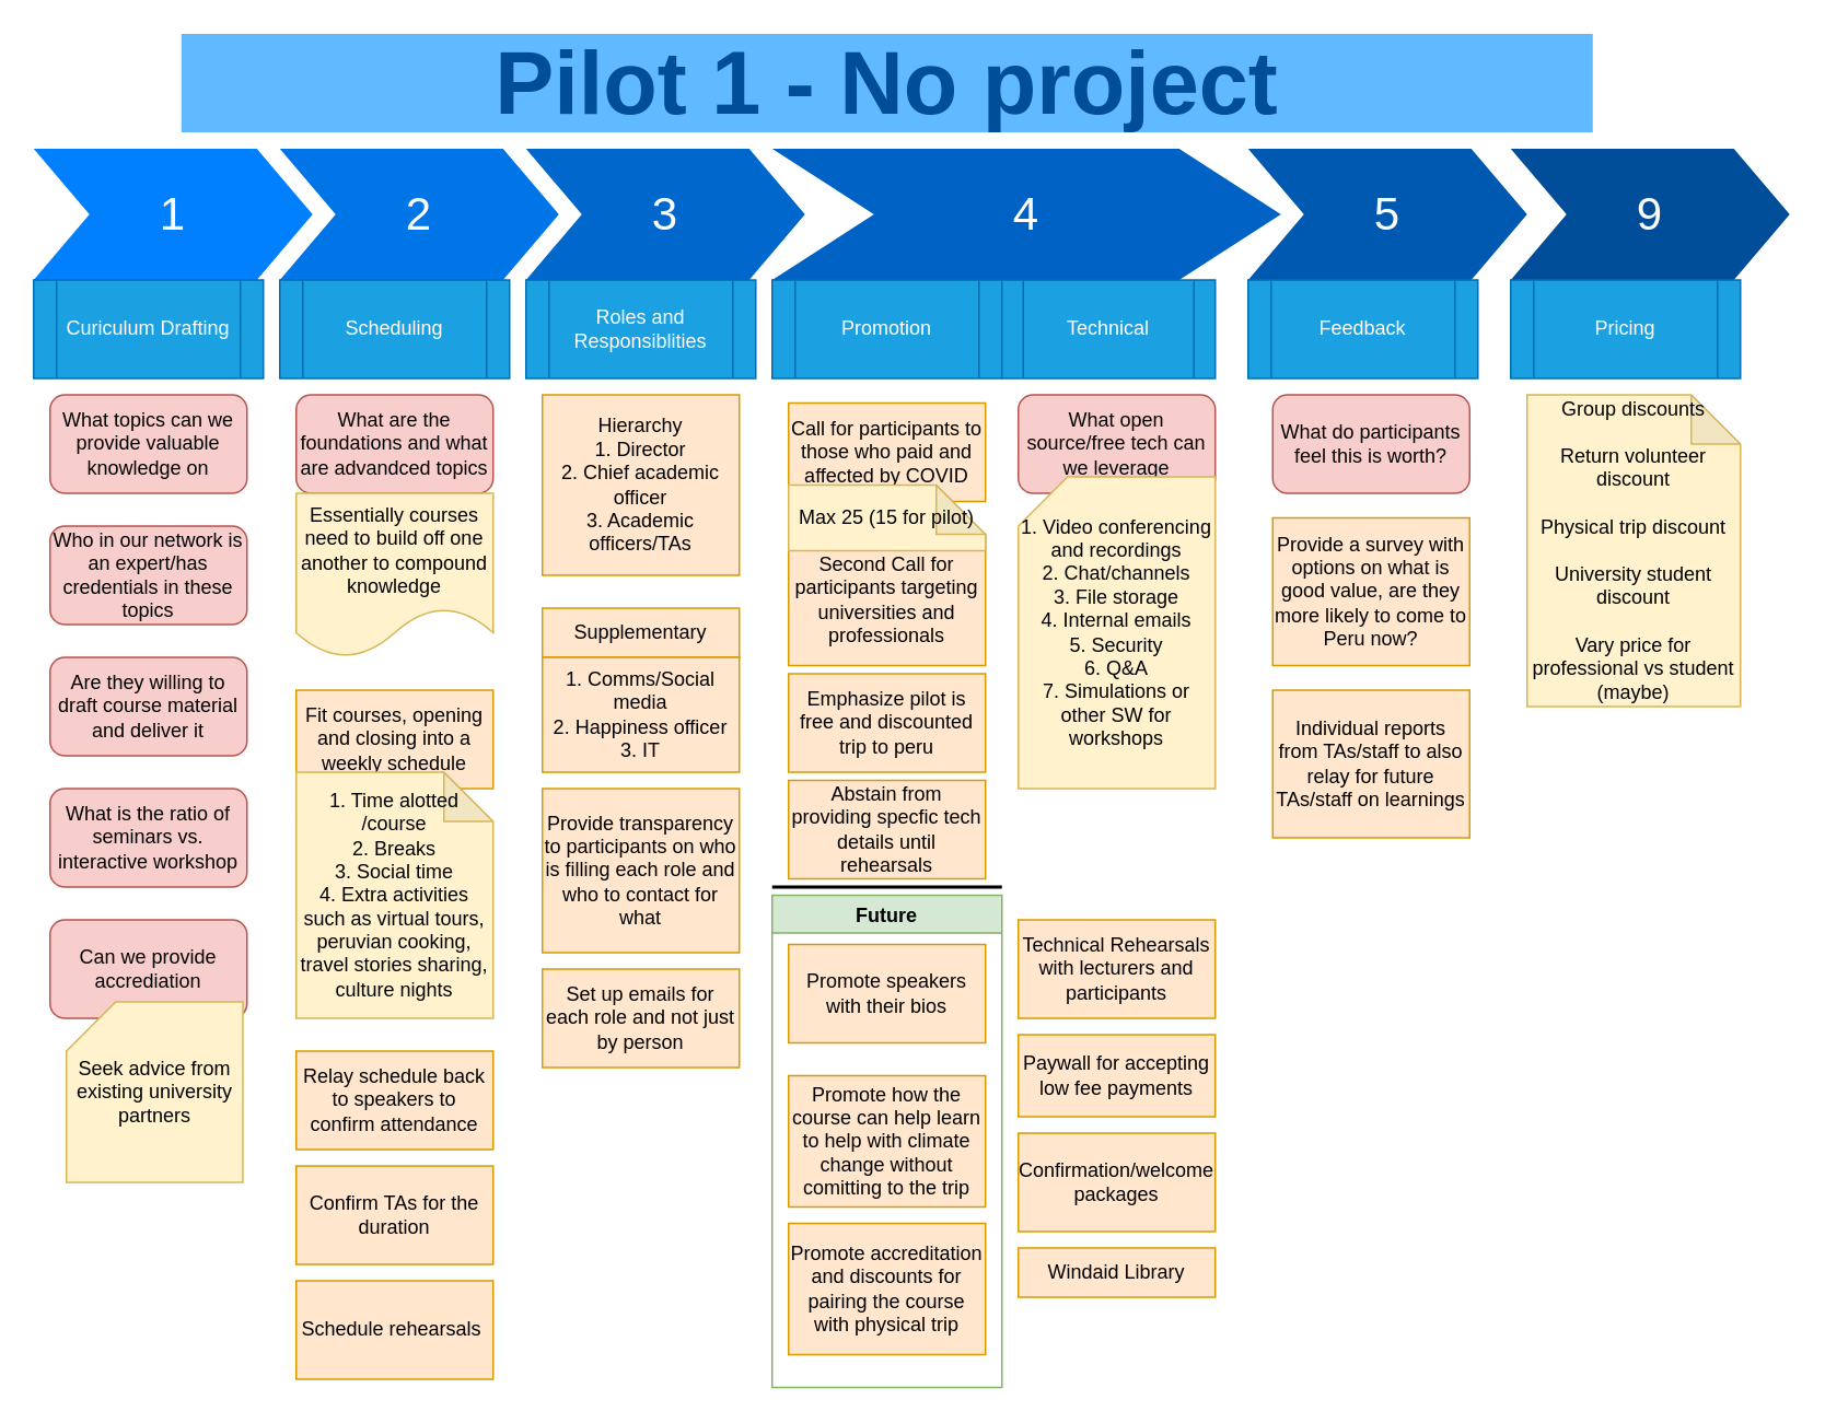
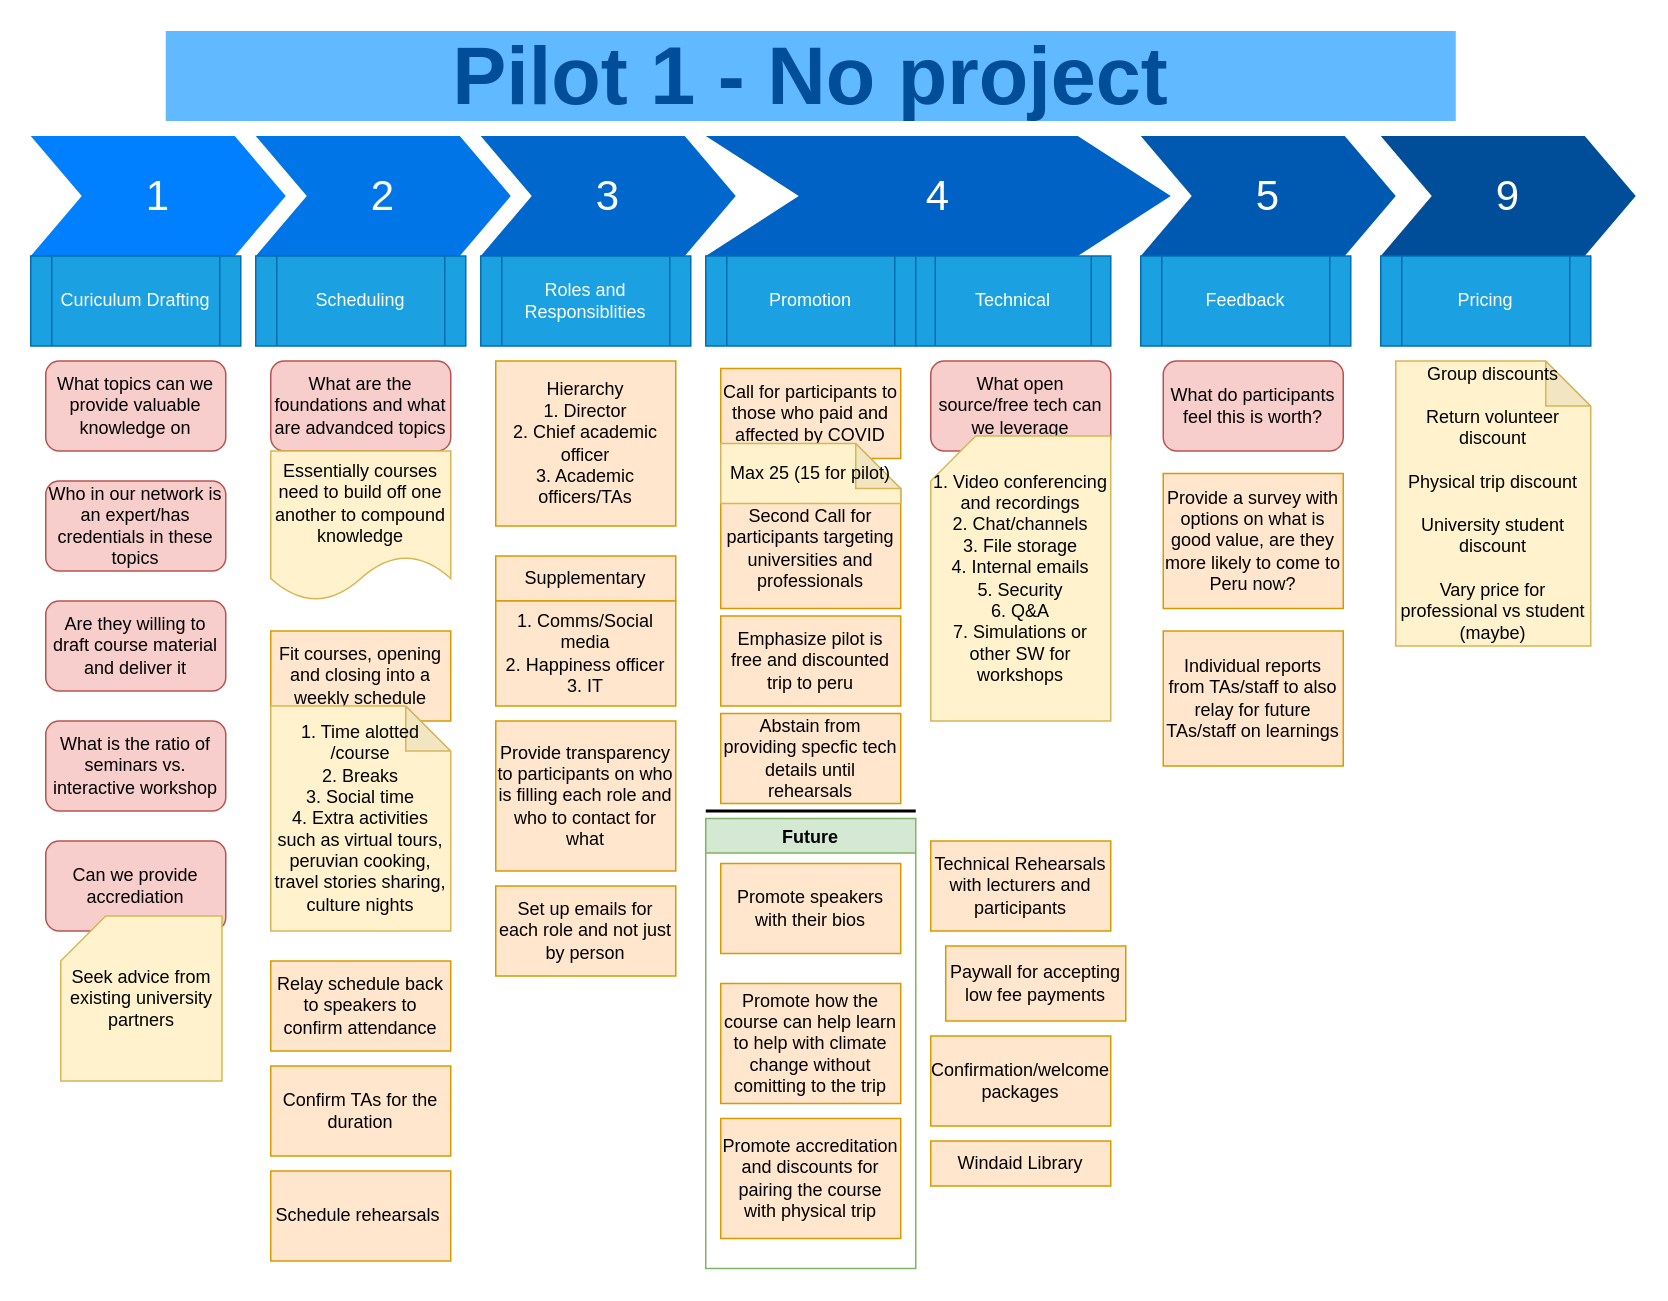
- <mxCell id="30" value="Paywall for accepting low fee payments" style="rounded=0;whiteSpace=wrap;html=1;fillColor=#ffe6cc;strokeColor=#d79b00;" parent="1" vertex="1"><mxGeometry x="620" y="630" width="120" height="50" as="geometry" /></mxCell>
+ <mxCell id="30" value="Paywall for accepting low fee payments" style="rounded=0;whiteSpace=wrap;html=1;fillColor=#ffe6cc;strokeColor=#d79b00;" parent="1" vertex="1"><mxGeometry x="630" y="630" width="120" height="50" as="geometry" /></mxCell>
